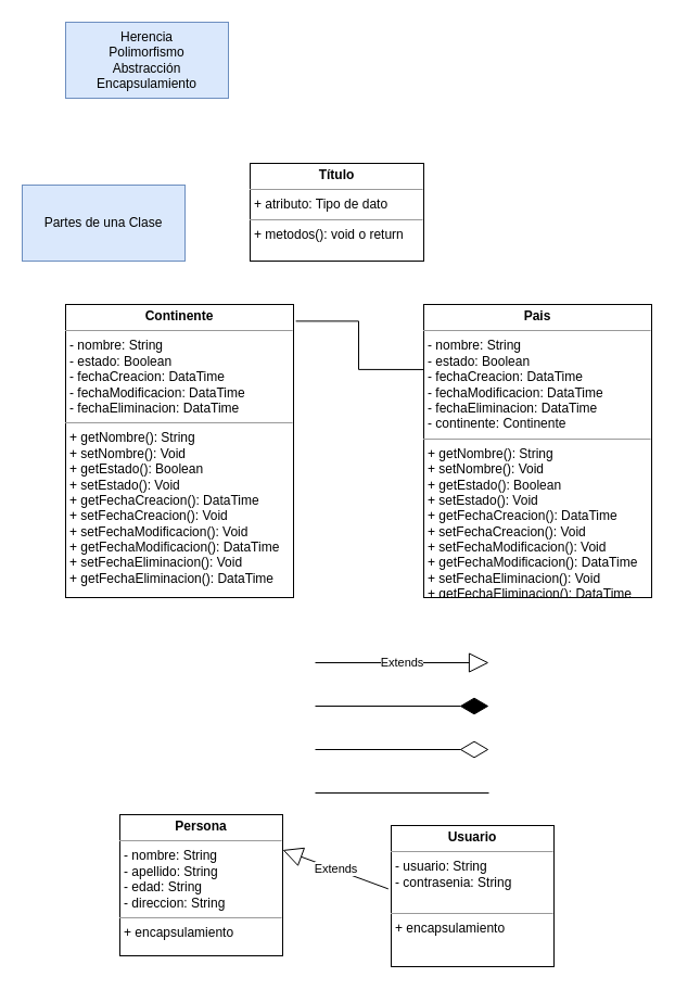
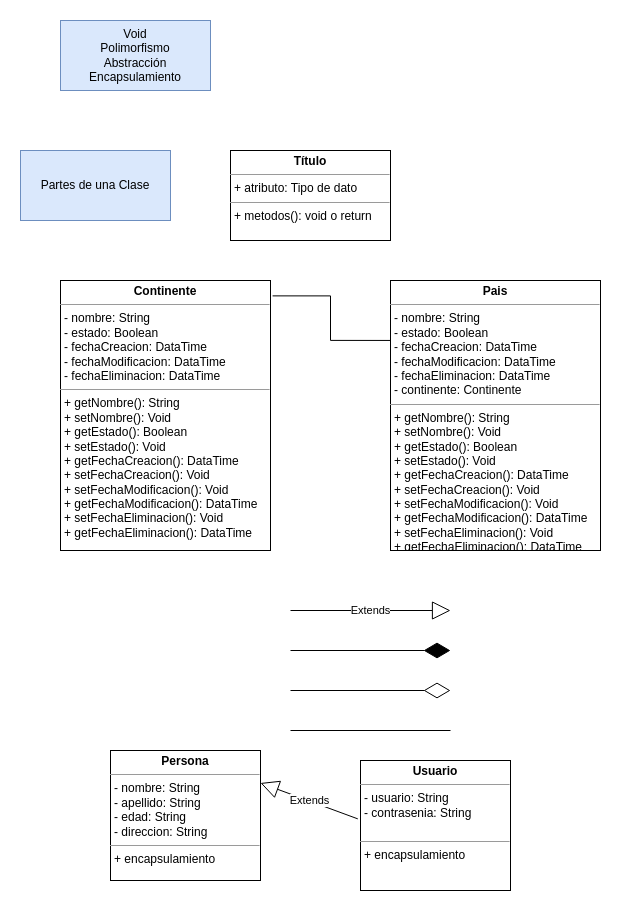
- <mxCell id="2" value="Herencia&lt;br&gt;Polimorfismo&lt;br&gt;Abstracción&lt;br&gt;Encapsulamiento" style="rounded=0;whiteSpace=wrap;html=1;fillColor=#dae8fc;strokeColor=#6c8ebf;" parent="1" vertex="1"><mxGeometry x="60" y="20" width="150" height="70" as="geometry" /></mxCell>
+ <mxCell id="2" value="Void&lt;br&gt;Polimorfismo&lt;br&gt;Abstracción&lt;br&gt;Encapsulamiento" style="rounded=0;whiteSpace=wrap;html=1;fillColor=#dae8fc;strokeColor=#6c8ebf;" parent="1" vertex="1"><mxGeometry x="60" y="20" width="150" height="70" as="geometry" /></mxCell>
- <mxCell id="4" value="Partes de una Clase&lt;br&gt;" style="rounded=0;whiteSpace=wrap;html=1;fillColor=#dae8fc;strokeColor=#6c8ebf;" vertex="1" parent="1"><mxGeometry x="20" y="170" width="150" height="70" as="geometry" /></mxCell>
+ <mxCell id="4" value="Partes de una Clase&lt;br&gt;" style="rounded=0;whiteSpace=wrap;html=1;fillColor=#dae8fc;strokeColor=#6c8ebf;" vertex="1" parent="1"><mxGeometry x="20" y="150" width="150" height="70" as="geometry" /></mxCell>
